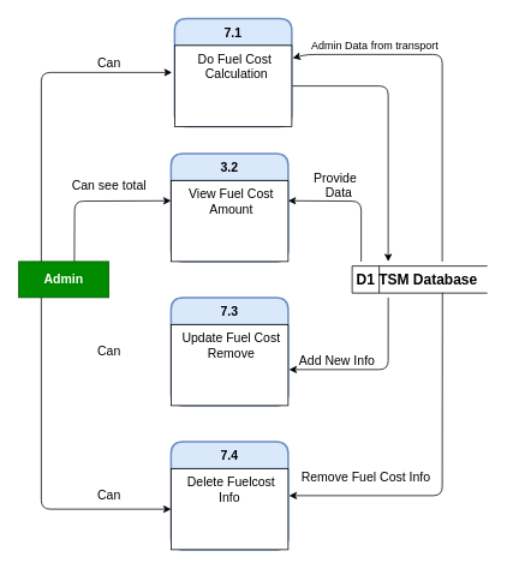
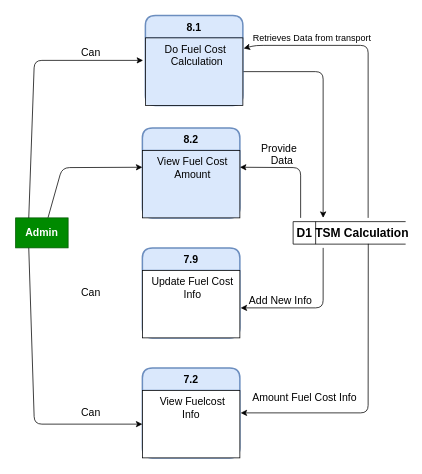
- <mxCell id="30" value="7.1" style="swimlane;childLayout=stackLayout;horizontal=1;startSize=30;horizontalStack=0;rounded=1;fontSize=14;fontStyle=1;strokeWidth=2;resizeParent=0;resizeLast=1;shadow=0;dashed=0;align=center;hachureGap=4;pointerEvents=0;fillColor=#dae8fc;strokeColor=#6c8ebf;" vertex="1" parent="1"><mxGeometry x="193" y="20" width="130" height="120" as="geometry" /></mxCell>
+ <mxCell id="30" value="8.1" style="swimlane;childLayout=stackLayout;horizontal=1;startSize=30;horizontalStack=0;rounded=1;fontSize=14;fontStyle=1;strokeWidth=2;resizeParent=0;resizeLast=1;shadow=0;dashed=0;align=center;hachureGap=4;pointerEvents=0;fillColor=#dae8fc;strokeColor=#6c8ebf;" vertex="1" parent="1"><mxGeometry x="193" y="20" width="130" height="120" as="geometry" /></mxCell>
- <mxCell id="35" value="Admin Data from transport" style="text;html=1;align=center;verticalAlign=middle;resizable=0;points=[];autosize=1;strokeColor=none;fillColor=none;" vertex="1" parent="1"><mxGeometry x="330" y="40" width="170" height="20" as="geometry" /></mxCell>
+ <mxCell id="35" value="Retrieves Data from transport" style="text;html=1;align=center;verticalAlign=middle;resizable=0;points=[];autosize=1;strokeColor=none;fillColor=none;" vertex="1" parent="1"><mxGeometry x="330" y="40" width="170" height="20" as="geometry" /></mxCell>
- <mxCell id="31" value="Do Fuel Cost&#10; Calculation" style="align=center;spacingLeft=4;fontSize=14;verticalAlign=top;resizable=0;rotatable=0;part=1;" vertex="1" parent="30"><mxGeometry y="30" width="130" height="90" as="geometry" /></mxCell>
+ <mxCell id="31" value="Do Fuel Cost&#10; Calculation" style="align=center;spacingLeft=4;fontSize=14;verticalAlign=top;resizable=0;rotatable=0;part=1;fillColor=#dae8fc;" vertex="1" parent="30"><mxGeometry y="30" width="130" height="90" as="geometry" /></mxCell>
- <mxCell id="2" value="3.2" style="swimlane;childLayout=stackLayout;horizontal=1;startSize=30;horizontalStack=0;rounded=1;fontSize=14;fontStyle=1;strokeWidth=2;resizeParent=0;resizeLast=1;shadow=0;dashed=0;align=center;hachureGap=4;pointerEvents=0;fillColor=#dae8fc;strokeColor=#6c8ebf;" vertex="1" parent="1"><mxGeometry x="189" y="170" width="130" height="120" as="geometry" /></mxCell>
+ <mxCell id="2" value="8.2" style="swimlane;childLayout=stackLayout;horizontal=1;startSize=30;horizontalStack=0;rounded=1;fontSize=14;fontStyle=1;strokeWidth=2;resizeParent=0;resizeLast=1;shadow=0;dashed=0;align=center;hachureGap=4;pointerEvents=0;fillColor=#dae8fc;strokeColor=#6c8ebf;" vertex="1" parent="1"><mxGeometry x="189" y="170" width="130" height="120" as="geometry" /></mxCell>
- <mxCell id="22" value="&lt;font style=&quot;font-size: 14px&quot;&gt;Can see total&lt;/font&gt;" style="text;html=1;align=center;verticalAlign=middle;resizable=0;points=[];autosize=1;strokeColor=none;fillColor=none;" vertex="1" parent="1"><mxGeometry x="70" y="195" width="100" height="20" as="geometry" /></mxCell>
- <mxCell id="3" value="View Fuel Cost&#10;Amount" style="align=center;spacingLeft=4;fontSize=14;verticalAlign=top;resizable=0;rotatable=0;part=1;" vertex="1" parent="2"><mxGeometry y="30" width="130" height="90" as="geometry" /></mxCell>
+ <mxCell id="3" value="View Fuel Cost&#10;Amount" style="align=center;spacingLeft=4;fontSize=14;verticalAlign=top;resizable=0;rotatable=0;part=1;fillColor=#dae8fc;" vertex="1" parent="2"><mxGeometry y="30" width="130" height="90" as="geometry" /></mxCell>
- <mxCell id="14" value="&lt;font style=&quot;font-size: 14px&quot;&gt;&lt;b&gt;Admin&lt;/b&gt;&lt;/font&gt;" style="whiteSpace=wrap;html=1;align=center;hachureGap=4;pointerEvents=0;fillColor=#008a00;strokeColor=#005700;fontColor=#ffffff;" vertex="1" parent="1"><mxGeometry x="20" y="290" width="100" height="40" as="geometry" /></mxCell>
+ <mxCell id="14" value="&lt;font style=&quot;font-size: 14px&quot;&gt;&lt;b&gt;Admin&lt;/b&gt;&lt;/font&gt;" style="whiteSpace=wrap;html=1;align=center;hachureGap=4;pointerEvents=0;fillColor=#008a00;strokeColor=#005700;fontColor=#ffffff;" vertex="1" parent="1"><mxGeometry x="20" y="290" width="70" height="40" as="geometry" /></mxCell>
- <mxCell id="15" value="&lt;font size=&quot;3&quot;&gt;&lt;b&gt;D1 TSM Database&lt;/b&gt;&lt;/font&gt;" style="html=1;dashed=0;whitespace=wrap;shape=mxgraph.dfd.dataStoreID;align=left;spacingLeft=3;points=[[0,0],[0.5,0],[1,0],[0,0.5],[1,0.5],[0,1],[0.5,1],[1,1]];hachureGap=4;pointerEvents=0;" vertex="1" parent="1"><mxGeometry x="390" y="295" width="150" height="30" as="geometry" /></mxCell>
+ <mxCell id="15" value="&lt;font size=&quot;3&quot;&gt;&lt;b&gt;D1 TSM Calculation&lt;/b&gt;&lt;/font&gt;" style="html=1;dashed=0;whitespace=wrap;shape=mxgraph.dfd.dataStoreID;align=left;spacingLeft=3;points=[[0,0],[0.5,0],[1,0],[0,0.5],[1,0.5],[0,1],[0.5,1],[1,1]];hachureGap=4;pointerEvents=0;" vertex="1" parent="1"><mxGeometry x="390" y="295" width="150" height="30" as="geometry" /></mxCell>
- <mxCell id="6" value="7.3" style="swimlane;childLayout=stackLayout;horizontal=1;startSize=30;horizontalStack=0;rounded=1;fontSize=14;fontStyle=1;strokeWidth=2;resizeParent=0;resizeLast=1;shadow=0;dashed=0;align=center;hachureGap=4;pointerEvents=0;fillColor=#dae8fc;strokeColor=#6c8ebf;" vertex="1" parent="1"><mxGeometry x="189" y="330" width="130" height="120" as="geometry" /></mxCell>
+ <mxCell id="6" value="7.9" style="swimlane;childLayout=stackLayout;horizontal=1;startSize=30;horizontalStack=0;rounded=1;fontSize=14;fontStyle=1;strokeWidth=2;resizeParent=0;resizeLast=1;shadow=0;dashed=0;align=center;hachureGap=4;pointerEvents=0;fillColor=#dae8fc;strokeColor=#6c8ebf;" vertex="1" parent="1"><mxGeometry x="189" y="330" width="130" height="120" as="geometry" /></mxCell>
- <mxCell id="7" value="Update Fuel Cost&#10;Remove" style="align=center;spacingLeft=4;fontSize=14;verticalAlign=top;resizable=0;rotatable=0;part=1;" vertex="1" parent="6"><mxGeometry y="30" width="130" height="90" as="geometry" /></mxCell>
+ <mxCell id="7" value="Update Fuel Cost&#10;Info" style="align=center;spacingLeft=4;fontSize=14;verticalAlign=top;resizable=0;rotatable=0;part=1;" vertex="1" parent="6"><mxGeometry y="30" width="130" height="90" as="geometry" /></mxCell>
- <mxCell id="10" value="7.4" style="swimlane;childLayout=stackLayout;horizontal=1;startSize=30;horizontalStack=0;rounded=1;fontSize=14;fontStyle=1;strokeWidth=2;resizeParent=0;resizeLast=1;shadow=0;dashed=0;align=center;hachureGap=4;pointerEvents=0;fillColor=#dae8fc;strokeColor=#6c8ebf;" vertex="1" parent="1"><mxGeometry x="189" y="490" width="130" height="120" as="geometry" /></mxCell>
+ <mxCell id="10" value="7.2" style="swimlane;childLayout=stackLayout;horizontal=1;startSize=30;horizontalStack=0;rounded=1;fontSize=14;fontStyle=1;strokeWidth=2;resizeParent=0;resizeLast=1;shadow=0;dashed=0;align=center;hachureGap=4;pointerEvents=0;fillColor=#dae8fc;strokeColor=#6c8ebf;" vertex="1" parent="1"><mxGeometry x="189" y="490" width="130" height="120" as="geometry" /></mxCell>
- <mxCell id="29" value="&lt;font style=&quot;font-size: 14px&quot;&gt;Remove Fuel Cost Info&lt;/font&gt;" style="text;html=1;align=center;verticalAlign=middle;resizable=0;points=[];autosize=1;strokeColor=none;fillColor=none;" vertex="1" parent="1"><mxGeometry x="325" y="520" width="160" height="20" as="geometry" /></mxCell>
+ <mxCell id="29" value="&lt;font style=&quot;font-size: 14px&quot;&gt;Amount Fuel Cost Info&lt;/font&gt;" style="text;html=1;align=center;verticalAlign=middle;resizable=0;points=[];autosize=1;strokeColor=none;fillColor=none;" vertex="1" parent="1"><mxGeometry x="325" y="520" width="160" height="20" as="geometry" /></mxCell>
- <mxCell id="11" value="Delete Fuelcost&#10;Info " style="align=center;spacingLeft=4;fontSize=14;verticalAlign=top;resizable=0;rotatable=0;part=1;" vertex="1" parent="10"><mxGeometry y="30" width="130" height="90" as="geometry" /></mxCell>
+ <mxCell id="11" value="View Fuelcost&#10;Info " style="align=center;spacingLeft=4;fontSize=14;verticalAlign=top;resizable=0;rotatable=0;part=1;" vertex="1" parent="10"><mxGeometry y="30" width="130" height="90" as="geometry" /></mxCell>
